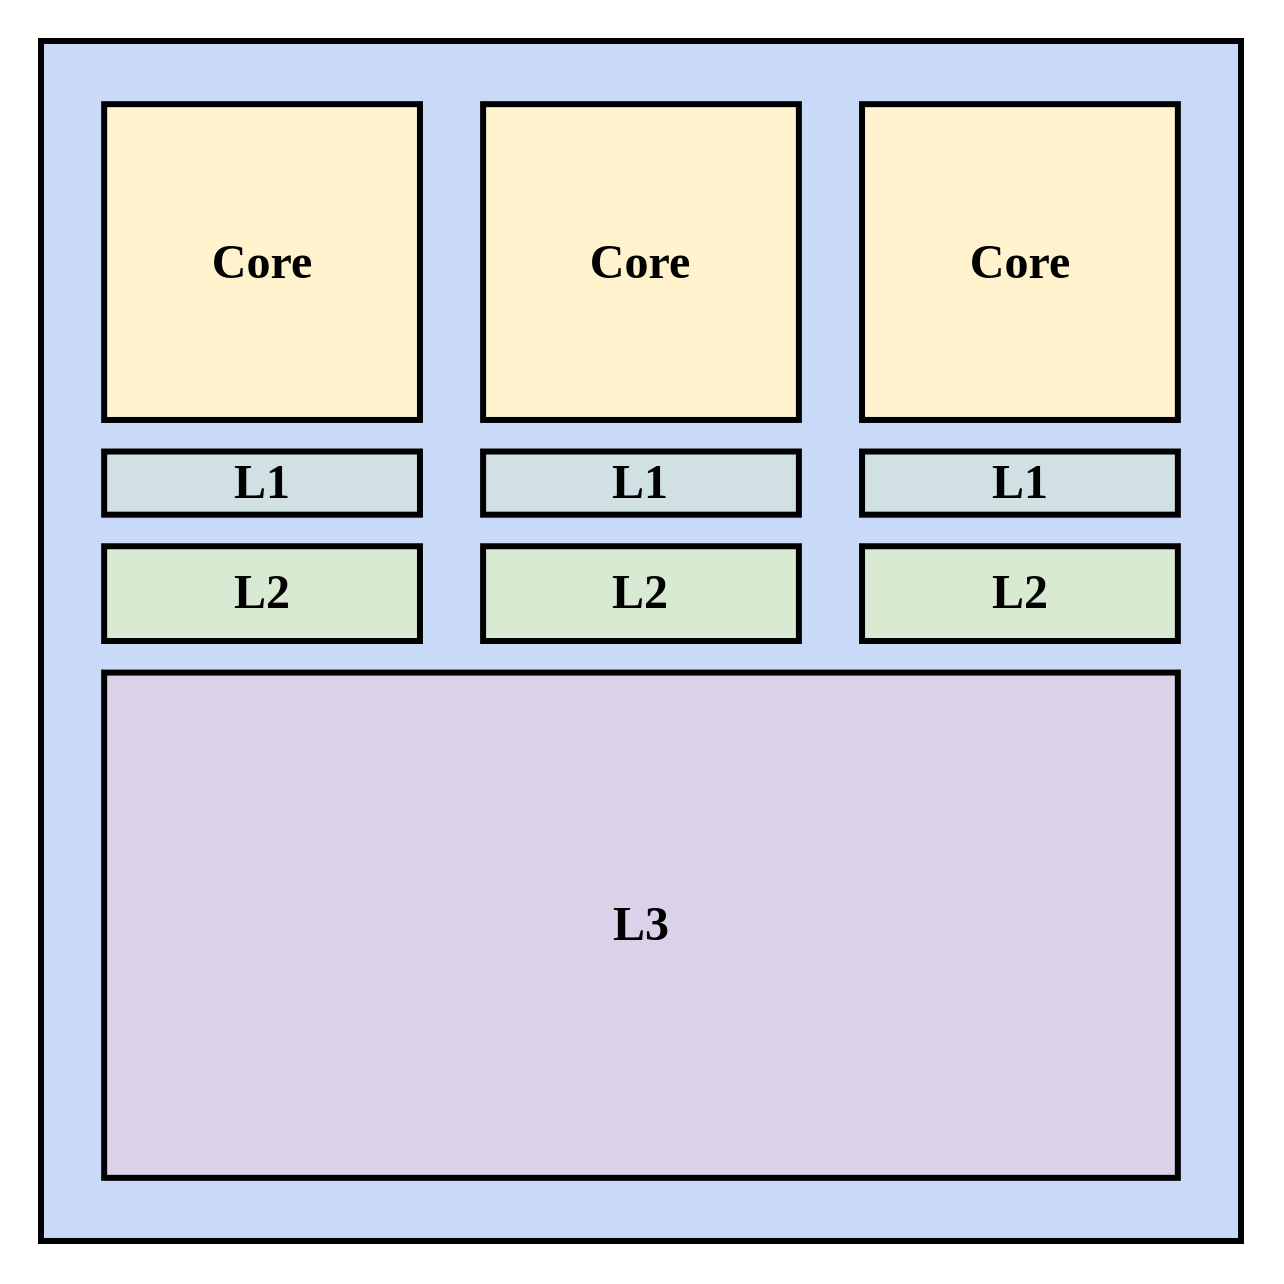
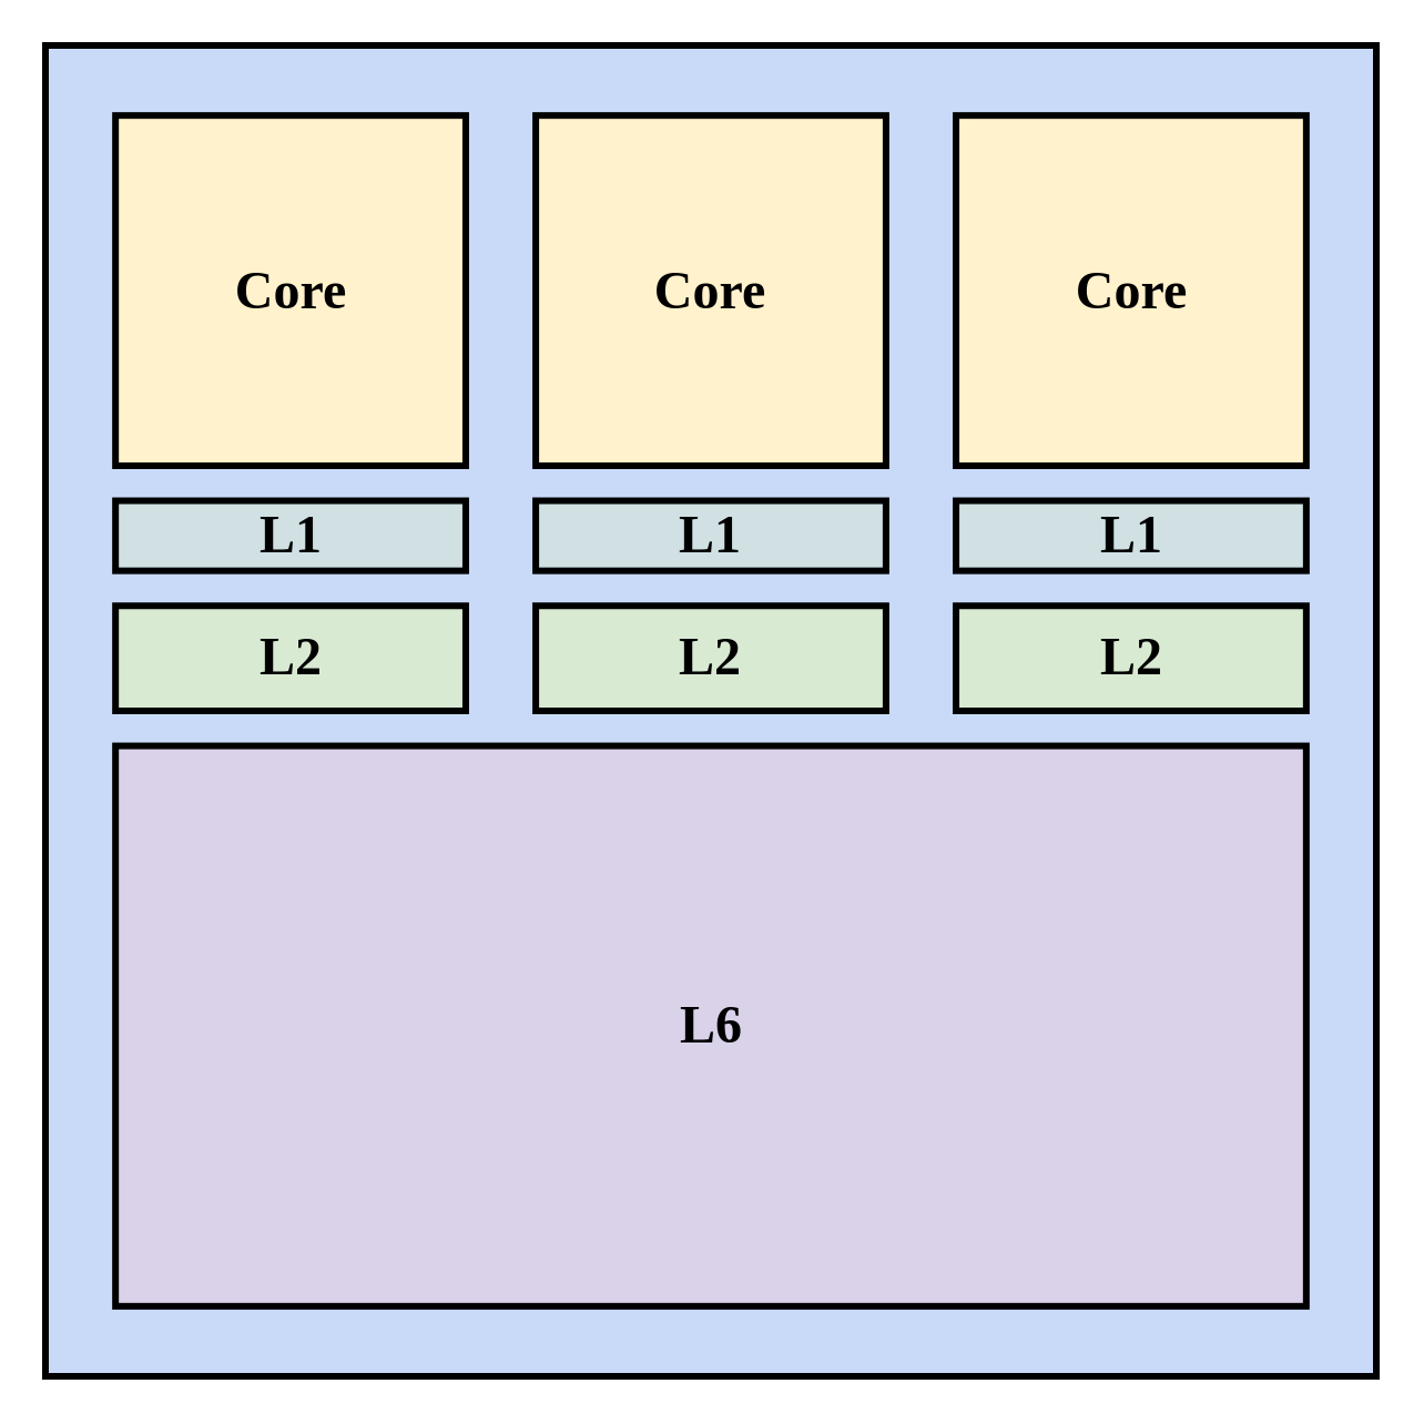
- <mxCell id="13" value="L3" style="rounded=0;whiteSpace=wrap;html=1;strokeWidth=3;fillColor=#D9D2E9;fontFamily=DMCA Sans Serif;fontSize=24;fontStyle=1" parent="2" vertex="1"><mxGeometry x="31.579" y="315.789" width="536.842" height="252.632" as="geometry" /></mxCell>
+ <mxCell id="13" value="L6" style="rounded=0;whiteSpace=wrap;html=1;strokeWidth=3;fillColor=#D9D2E9;fontFamily=DMCA Sans Serif;fontSize=24;fontStyle=1" parent="2" vertex="1"><mxGeometry x="31.579" y="315.789" width="536.842" height="252.632" as="geometry" /></mxCell>
